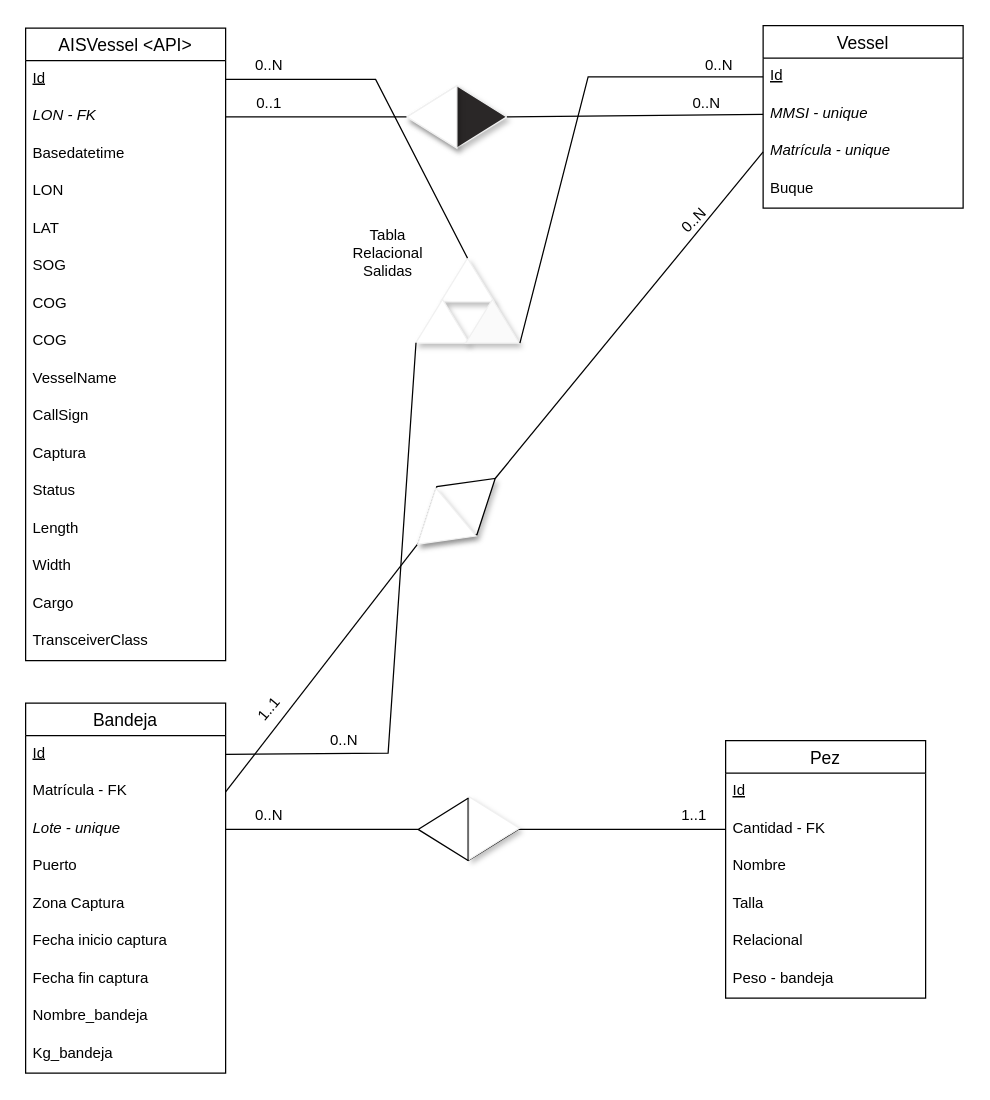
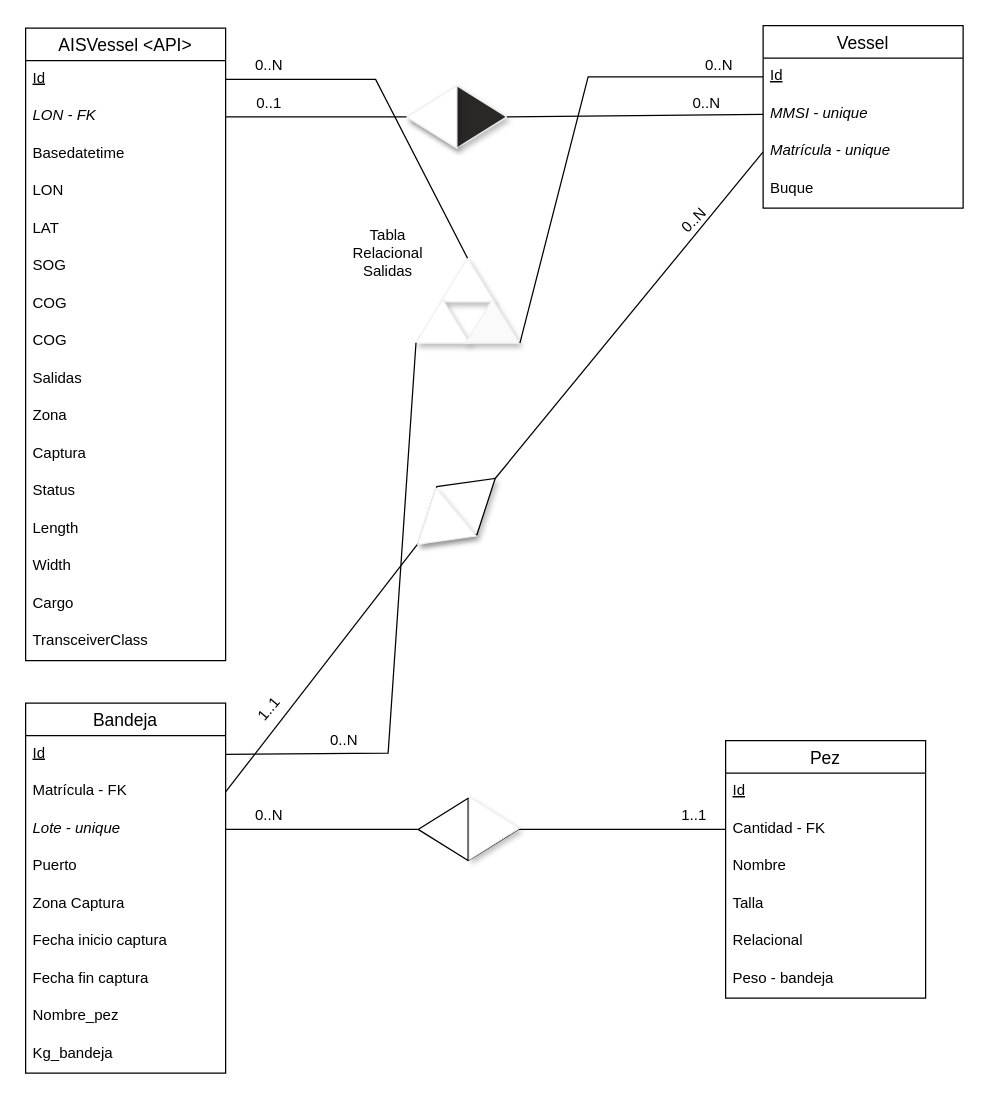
- <mxCell id="13" value="VesselName" style="text;strokeColor=none;fillColor=none;spacingLeft=4;spacingRight=4;overflow=hidden;rotatable=0;points=[[0,0.5],[1,0.5]];portConstraint=eastwest;fontSize=12;" parent="4" vertex="1"><mxGeometry y="266" width="160" height="30" as="geometry" /></mxCell>
+ <mxCell id="13" value="Salidas" style="text;strokeColor=none;fillColor=none;spacingLeft=4;spacingRight=4;overflow=hidden;rotatable=0;points=[[0,0.5],[1,0.5]];portConstraint=eastwest;fontSize=12;" parent="4" vertex="1"><mxGeometry y="266" width="160" height="30" as="geometry" /></mxCell>
- <mxCell id="14" value="CallSign" style="text;strokeColor=none;fillColor=none;spacingLeft=4;spacingRight=4;overflow=hidden;rotatable=0;points=[[0,0.5],[1,0.5]];portConstraint=eastwest;fontSize=12;" parent="4" vertex="1"><mxGeometry y="296" width="160" height="30" as="geometry" /></mxCell>
+ <mxCell id="14" value="Zona" style="text;strokeColor=none;fillColor=none;spacingLeft=4;spacingRight=4;overflow=hidden;rotatable=0;points=[[0,0.5],[1,0.5]];portConstraint=eastwest;fontSize=12;" parent="4" vertex="1"><mxGeometry y="296" width="160" height="30" as="geometry" /></mxCell>
- <mxCell id="34" value="Nombre_bandeja" style="text;strokeColor=none;fillColor=none;spacingLeft=4;spacingRight=4;overflow=hidden;rotatable=0;points=[[0,0.5],[1,0.5]];portConstraint=eastwest;fontSize=12;fontStyle=0" parent="26" vertex="1"><mxGeometry y="236" width="160" height="30" as="geometry" /></mxCell>
+ <mxCell id="34" value="Nombre_pez" style="text;strokeColor=none;fillColor=none;spacingLeft=4;spacingRight=4;overflow=hidden;rotatable=0;points=[[0,0.5],[1,0.5]];portConstraint=eastwest;fontSize=12;fontStyle=0" parent="26" vertex="1"><mxGeometry y="236" width="160" height="30" as="geometry" /></mxCell>
